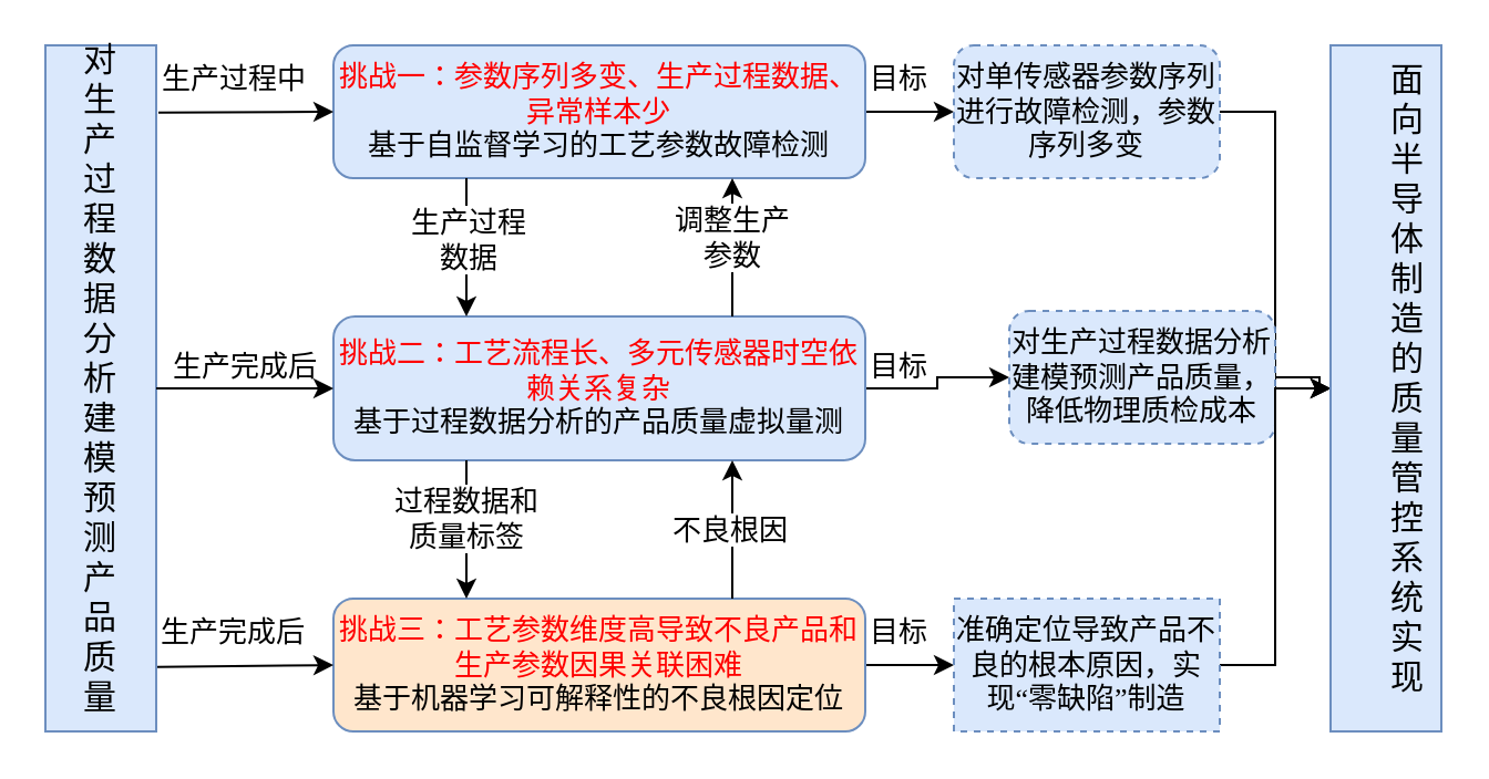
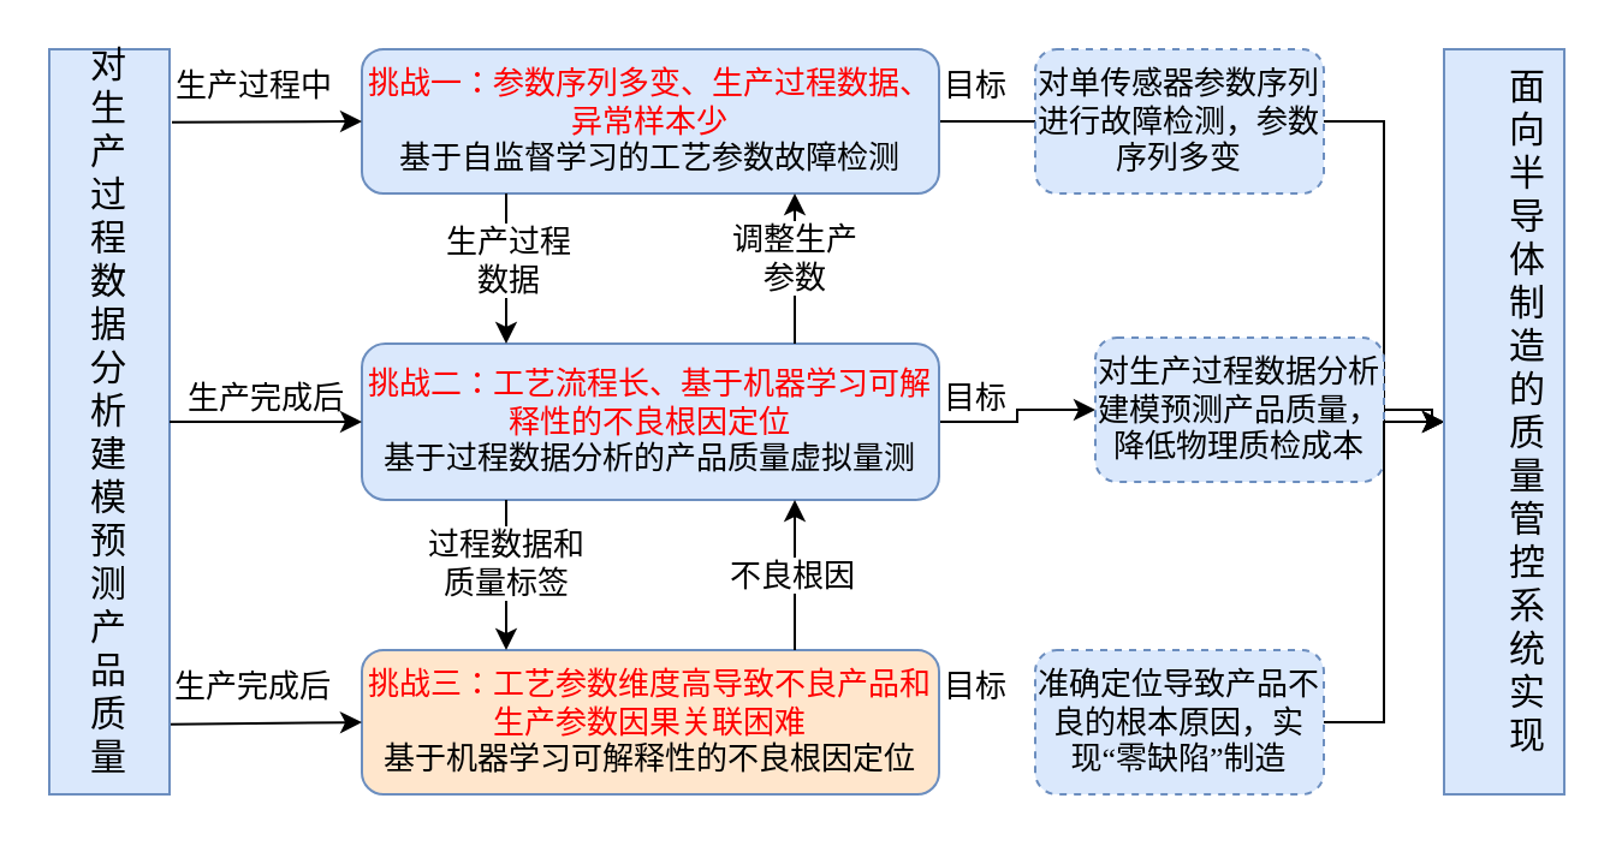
- <mxCell id="4" value="" style="edgeStyle=orthogonalEdgeStyle;rounded=0;orthogonalLoop=1;jettySize=auto;html=1;fontFamily=华文中宋;fontSize=13;fontStyle=0" parent="1" source="5" target="11" edge="1"><mxGeometry relative="1" as="geometry" /></mxCell>
+ <mxCell id="4" value="" style="edgeStyle=orthogonalEdgeStyle;rounded=0;orthogonalLoop=1;jettySize=auto;html=1;fontFamily=华文中宋;fontSize=13;fontStyle=0;endArrow=none;" parent="1" source="5" target="11" edge="1"><mxGeometry relative="1" as="geometry" /></mxCell>
- <mxCell id="7" value="&lt;font color=&quot;#ff0000&quot;&gt;挑战二：工艺流程长、多元传感器时空依赖关系复杂&lt;/font&gt;&lt;br&gt;基于过程数据分析的产品质量虚拟量测" style="rounded=1;whiteSpace=wrap;html=1;fontFamily=华文中宋;fontSize=13;fillColor=#dae8fc;strokeColor=#6c8ebf;fontStyle=0" parent="1" vertex="1"><mxGeometry x="150" y="142.5" width="240" height="65" as="geometry" /></mxCell>
+ <mxCell id="7" value="&lt;font color=&quot;#ff0000&quot;&gt;挑战二：工艺流程长、基于机器学习可解释性的不良根因定位&lt;/font&gt;&lt;br&gt;基于过程数据分析的产品质量虚拟量测" style="rounded=1;whiteSpace=wrap;html=1;fontFamily=华文中宋;fontSize=13;fillColor=#dae8fc;strokeColor=#6c8ebf;fontStyle=0" parent="1" vertex="1"><mxGeometry x="150" y="142.5" width="240" height="65" as="geometry" /></mxCell>
- <mxCell id="8" value="" style="edgeStyle=orthogonalEdgeStyle;rounded=0;orthogonalLoop=1;jettySize=auto;html=1;fontFamily=华文中宋;fontSize=13;fontStyle=0" parent="1" source="9" target="17" edge="1"><mxGeometry relative="1" as="geometry" /></mxCell>
- <mxCell id="17" value="&lt;p style=&quot;margin-top: 0pt; margin-bottom: 0pt; margin-left: 0in; direction: ltr; unicode-bidi: embed; word-break: normal; font-size: 13px;&quot;&gt;准确定位导致产品不良的根本原因，实现“零缺陷”制造&lt;/p&gt;" style="whiteSpace=wrap;html=1;fontFamily=华文中宋;fontSize=13;fillColor=#dae8fc;strokeColor=#6c8ebf;dashed=1;fontStyle=0;rounded=0;" parent="1" vertex="1"><mxGeometry x="430" y="270" width="120" height="60" as="geometry" /></mxCell>
+ <mxCell id="17" value="&lt;p style=&quot;margin-top: 0pt; margin-bottom: 0pt; margin-left: 0in; direction: ltr; unicode-bidi: embed; word-break: normal; font-size: 13px;&quot;&gt;准确定位导致产品不良的根本原因，实现“零缺陷”制造&lt;/p&gt;" style="rounded=1;whiteSpace=wrap;html=1;fontFamily=华文中宋;fontSize=13;fillColor=#dae8fc;strokeColor=#6c8ebf;dashed=1;fontStyle=0" parent="1" vertex="1"><mxGeometry x="430" y="270" width="120" height="60" as="geometry" /></mxCell>
